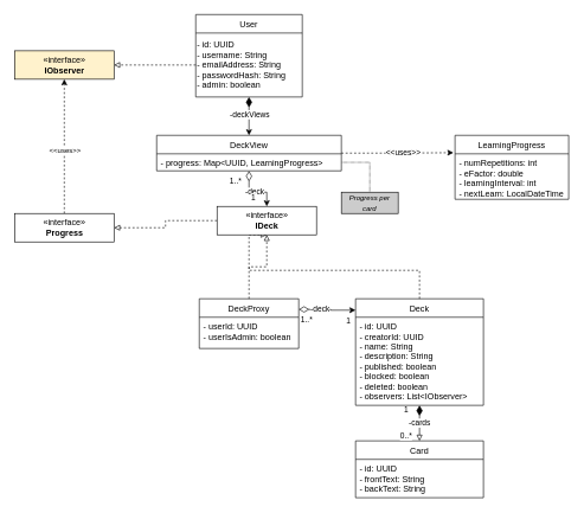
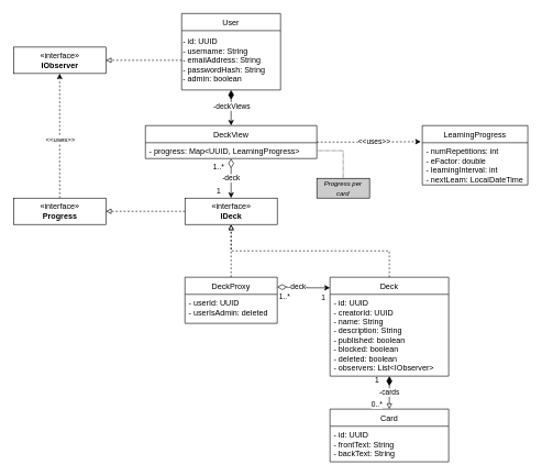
- <mxCell id="34" value="&lt;div&gt;«interface»&lt;b&gt;&lt;br&gt;&lt;/b&gt;&lt;/div&gt;&lt;div&gt;&lt;b&gt;IObserver&lt;/b&gt;&lt;/div&gt;" style="html=1;fillColor=#fff2cc;" vertex="1" parent="1"><mxGeometry x="20" y="71" width="140" height="40" as="geometry" /></mxCell>
+ <mxCell id="34" value="&lt;div&gt;«interface»&lt;b&gt;&lt;br&gt;&lt;/b&gt;&lt;/div&gt;&lt;div&gt;&lt;b&gt;IObserver&lt;/b&gt;&lt;/div&gt;" style="html=1;" vertex="1" parent="1"><mxGeometry x="20" y="71" width="140" height="40" as="geometry" /></mxCell>
- <mxCell id="18" value="&lt;div&gt;«interface»&lt;b&gt;&lt;br&gt;&lt;/b&gt;&lt;/div&gt;&lt;div&gt;&lt;b&gt;IDeck&lt;/b&gt;&lt;/div&gt;" style="html=1;" vertex="1" parent="1"><mxGeometry x="305" y="290" width="140" height="40" as="geometry" /></mxCell>
+ <mxCell id="18" value="&lt;div&gt;«interface»&lt;b&gt;&lt;br&gt;&lt;/b&gt;&lt;/div&gt;&lt;div&gt;&lt;b&gt;IDeck&lt;/b&gt;&lt;/div&gt;" style="html=1;" vertex="1" parent="1"><mxGeometry x="280" y="300" width="140" height="40" as="geometry" /></mxCell>
- <mxCell id="17" value="- userId: UUID&#10;- userIsAdmin: boolean&#10;" style="text;strokeColor=none;fillColor=none;align=left;verticalAlign=top;spacingLeft=4;spacingRight=4;overflow=hidden;rotatable=0;points=[[0,0.5],[1,0.5]];portConstraint=eastwest;" vertex="1" parent="16"><mxGeometry y="26" width="140" height="44" as="geometry" /></mxCell>
+ <mxCell id="17" value="- userId: UUID&#10;- userIsAdmin: deleted&#10;" style="text;strokeColor=none;fillColor=none;align=left;verticalAlign=top;spacingLeft=4;spacingRight=4;overflow=hidden;rotatable=0;points=[[0,0.5],[1,0.5]];portConstraint=eastwest;" vertex="1" parent="16"><mxGeometry y="26" width="140" height="44" as="geometry" /></mxCell>
